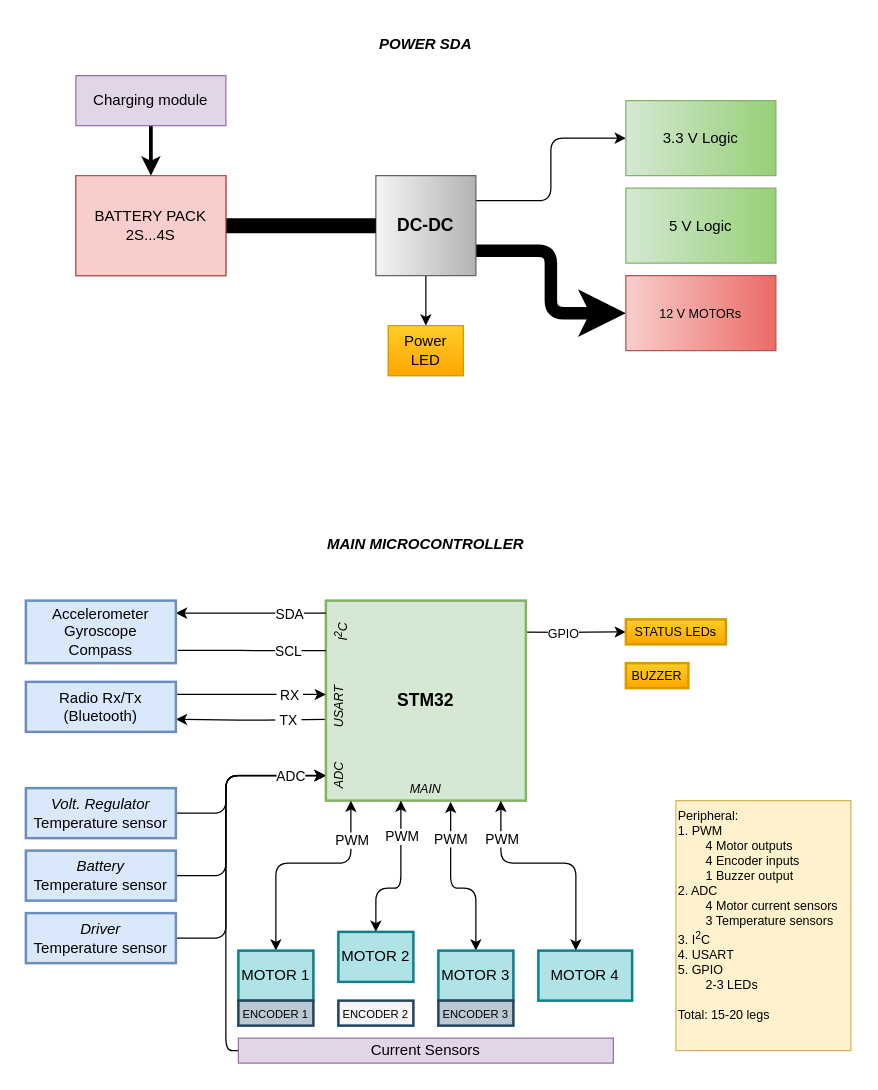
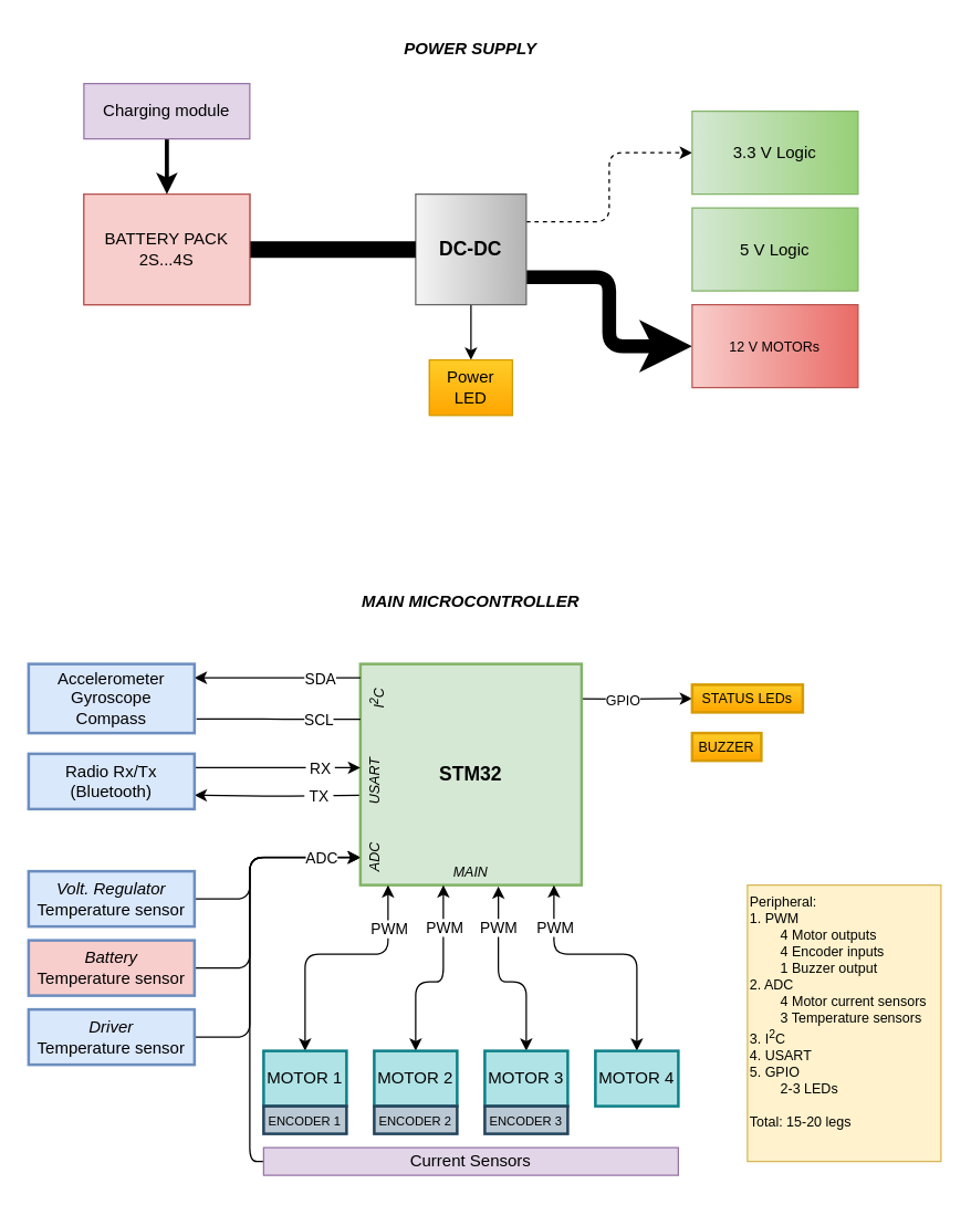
- <mxCell id="45" value="POWER SDA" style="text;html=1;strokeColor=none;fillColor=none;align=center;verticalAlign=middle;whiteSpace=wrap;rounded=0;fontStyle=3" parent="1" vertex="1"><mxGeometry x="260" y="20" width="160" height="30" as="geometry" /></mxCell>
+ <mxCell id="45" value="POWER SUPPLY" style="text;html=1;strokeColor=none;fillColor=none;align=center;verticalAlign=middle;whiteSpace=wrap;rounded=0;fontStyle=3" parent="1" vertex="1"><mxGeometry x="260" y="20" width="160" height="30" as="geometry" /></mxCell>
- <mxCell id="47" style="edgeStyle=orthogonalEdgeStyle;rounded=1;orthogonalLoop=1;jettySize=auto;html=1;entryX=0;entryY=0.5;entryDx=0;entryDy=0;fontSize=14;strokeColor=#000000;strokeWidth=1;" parent="1" source="50" target="52" edge="1"><mxGeometry relative="1" as="geometry"><Array as="points"><mxPoint x="440" y="160" /><mxPoint x="440" y="110" /></Array></mxGeometry></mxCell>
+ <mxCell id="47" style="edgeStyle=orthogonalEdgeStyle;rounded=1;orthogonalLoop=1;jettySize=auto;html=1;entryX=0;entryY=0.5;entryDx=0;entryDy=0;fontSize=14;strokeColor=#000000;strokeWidth=1;dashed=1;" parent="1" source="50" target="52" edge="1"><mxGeometry relative="1" as="geometry"><Array as="points"><mxPoint x="440" y="160" /><mxPoint x="440" y="110" /></Array></mxGeometry></mxCell>
- <mxCell id="44" value="&lt;i&gt;Battery&lt;/i&gt;&lt;br&gt;Temperature sensor" style="rounded=0;whiteSpace=wrap;html=1;strokeWidth=2;fillColor=#dae8fc;strokeColor=#6c8ebf;" parent="1" vertex="1"><mxGeometry x="20" y="680" width="120" height="40" as="geometry" /></mxCell>
+ <mxCell id="44" value="&lt;i&gt;Battery&lt;/i&gt;&lt;br&gt;Temperature sensor" style="rounded=0;whiteSpace=wrap;html=1;strokeWidth=2;fillColor=#f8cecc;strokeColor=#6c8ebf;" parent="1" vertex="1"><mxGeometry x="20" y="680" width="120" height="40" as="geometry" /></mxCell>
- <mxCell id="21" value="MOTOR 2" style="rounded=0;whiteSpace=wrap;html=1;strokeWidth=2;fillColor=#b0e3e6;strokeColor=#0e8088;" parent="1" vertex="1"><mxGeometry x="270" y="745" width="60" height="40" as="geometry" /></mxCell>
+ <mxCell id="21" value="MOTOR 2" style="rounded=0;whiteSpace=wrap;html=1;strokeWidth=2;fillColor=#b0e3e6;strokeColor=#0e8088;" parent="1" vertex="1"><mxGeometry x="270" y="760" width="60" height="40" as="geometry" /></mxCell>
- <mxCell id="27" value="MOTOR 4" style="rounded=0;whiteSpace=wrap;html=1;strokeWidth=2;fillColor=#b0e3e6;strokeColor=#0e8088;" parent="1" vertex="1"><mxGeometry x="430" y="760" width="75" height="40" as="geometry" /></mxCell>
+ <mxCell id="27" value="MOTOR 4" style="rounded=0;whiteSpace=wrap;html=1;strokeWidth=2;fillColor=#b0e3e6;strokeColor=#0e8088;" parent="1" vertex="1"><mxGeometry x="430" y="760" width="60" height="40" as="geometry" /></mxCell>
- <mxCell id="34" value="&lt;font style=&quot;font-size: 10px&quot;&gt;&lt;span style=&quot;font-size: 9px&quot;&gt;ENCODER 2&lt;/span&gt;&lt;br&gt;&lt;/font&gt;" style="rounded=0;whiteSpace=wrap;html=1;strokeWidth=2;fillColor=#f5f5f5;strokeColor=#23445d;" parent="1" vertex="1"><mxGeometry x="270" y="800" width="60" height="20" as="geometry" /></mxCell>
+ <mxCell id="34" value="&lt;font style=&quot;font-size: 10px&quot;&gt;&lt;span style=&quot;font-size: 9px&quot;&gt;ENCODER 2&lt;/span&gt;&lt;br&gt;&lt;/font&gt;" style="rounded=0;whiteSpace=wrap;html=1;strokeWidth=2;fillColor=#bac8d3;strokeColor=#23445d;" parent="1" vertex="1"><mxGeometry x="270" y="800" width="60" height="20" as="geometry" /></mxCell>
